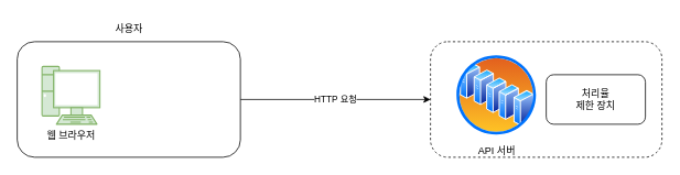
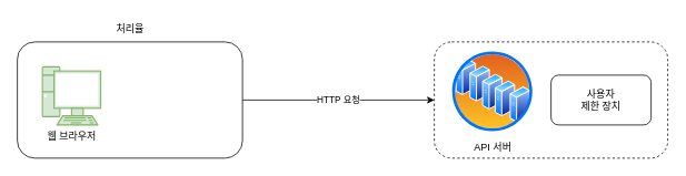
- <mxCell id="5" value="사용자" style="text;html=1;align=center;verticalAlign=middle;resizable=0;points=[];autosize=1;strokeColor=none;fillColor=none;" vertex="1" parent="1"><mxGeometry x="125" y="20" width="60" height="30" as="geometry" /></mxCell>
+ <mxCell id="5" value="처리율" style="text;html=1;align=center;verticalAlign=middle;resizable=0;points=[];autosize=1;strokeColor=none;fillColor=none;" vertex="1" parent="1"><mxGeometry x="125" y="20" width="60" height="30" as="geometry" /></mxCell>
- <mxCell id="7" value="API 서버" style="image;aspect=fixed;perimeter=ellipsePerimeter;html=1;align=center;shadow=0;dashed=0;spacingTop=3;image=img/lib/active_directory/server_farm.svg;" vertex="1" parent="1"><mxGeometry x="550" y="65" width="100" height="100" as="geometry" /></mxCell>
+ <mxCell id="7" value="API 서버" style="image;aspect=fixed;perimeter=ellipsePerimeter;html=1;align=center;shadow=0;dashed=0;spacingTop=3;image=img/lib/active_directory/server_farm.svg;" vertex="1" parent="1"><mxGeometry x="540" y="60" width="100" height="100" as="geometry" /></mxCell>
- <mxCell id="8" value="처리율&lt;div&gt;제한 장치&lt;/div&gt;" style="rounded=1;whiteSpace=wrap;html=1;" vertex="1" parent="1"><mxGeometry x="660" y="90" width="120" height="60" as="geometry" /></mxCell>
+ <mxCell id="8" value="사용자&lt;div&gt;제한 장치&lt;/div&gt;" style="rounded=1;whiteSpace=wrap;html=1;" vertex="1" parent="1"><mxGeometry x="660" y="90" width="120" height="60" as="geometry" /></mxCell>
